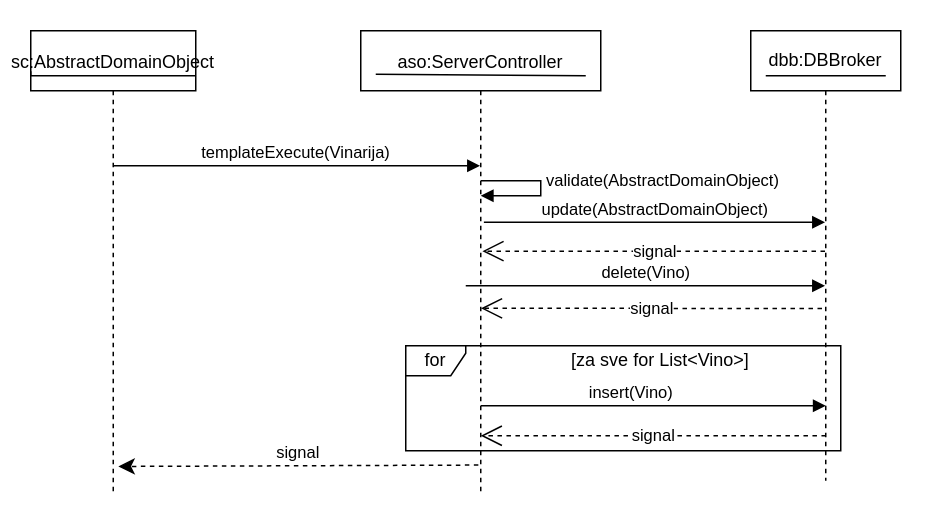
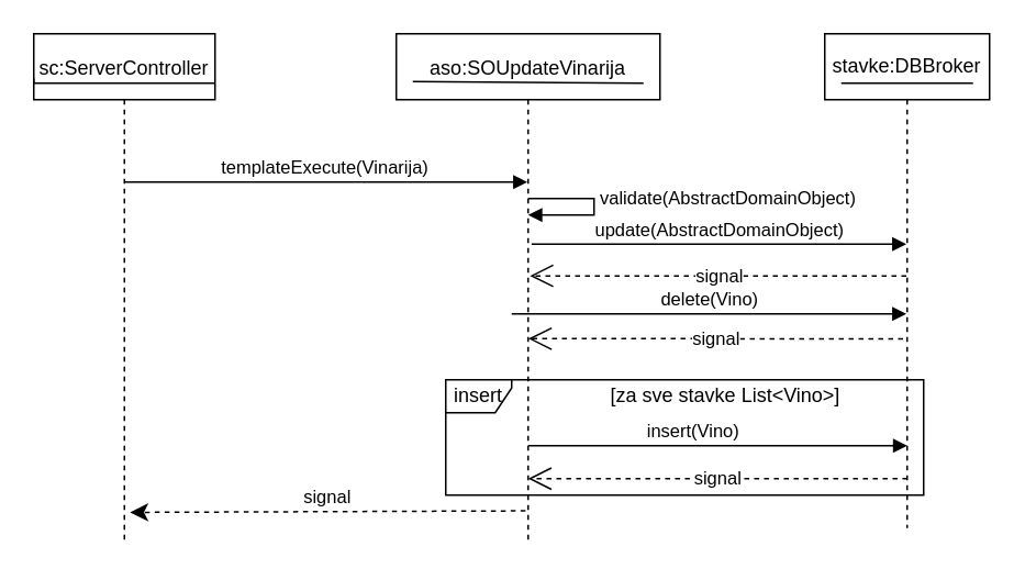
- <mxCell id="6" value="dbb:DBBroker" style="shape=umlLifeline;perimeter=lifelinePerimeter;whiteSpace=wrap;html=1;container=1;collapsible=0;recursiveResize=0;outlineConnect=0;" parent="1" vertex="1"><mxGeometry x="500" y="20" width="100" height="300" as="geometry" /></mxCell>
+ <mxCell id="6" value="stavke:DBBroker" style="shape=umlLifeline;perimeter=lifelinePerimeter;whiteSpace=wrap;html=1;container=1;collapsible=0;recursiveResize=0;outlineConnect=0;" parent="1" vertex="1"><mxGeometry x="500" y="20" width="100" height="300" as="geometry" /></mxCell>
- <mxCell id="2" value="sc:AbstractDomainObject" style="shape=umlLifeline;perimeter=lifelinePerimeter;container=1;collapsible=0;recursiveResize=0;rounded=0;shadow=0;strokeWidth=1;" parent="1" vertex="1"><mxGeometry x="20" y="20" width="110" height="310" as="geometry" /></mxCell>
+ <mxCell id="2" value="sc:ServerController" style="shape=umlLifeline;perimeter=lifelinePerimeter;container=1;collapsible=0;recursiveResize=0;rounded=0;shadow=0;strokeWidth=1;" parent="1" vertex="1"><mxGeometry x="20" y="20" width="110" height="310" as="geometry" /></mxCell>
- <mxCell id="3" value="aso:ServerController" style="shape=umlLifeline;perimeter=lifelinePerimeter;container=1;collapsible=0;recursiveResize=0;rounded=0;shadow=0;strokeWidth=1;" parent="1" vertex="1"><mxGeometry x="240" y="20" width="160" height="310" as="geometry" /></mxCell>
+ <mxCell id="3" value="aso:SOUpdateVinarija" style="shape=umlLifeline;perimeter=lifelinePerimeter;container=1;collapsible=0;recursiveResize=0;rounded=0;shadow=0;strokeWidth=1;" parent="1" vertex="1"><mxGeometry x="240" y="20" width="160" height="310" as="geometry" /></mxCell>
- <mxCell id="12" value="for" style="shape=umlFrame;whiteSpace=wrap;html=1;width=40;height=20;" parent="1" vertex="1"><mxGeometry x="270" y="230" width="290" height="70" as="geometry" /></mxCell>
+ <mxCell id="12" value="insert" style="shape=umlFrame;whiteSpace=wrap;html=1;width=40;height=20;" parent="1" vertex="1"><mxGeometry x="270" y="230" width="290" height="70" as="geometry" /></mxCell>
- <mxCell id="13" value="[za sve for List&amp;lt;Vino&amp;gt;]" style="text;html=1;strokeColor=none;fillColor=none;align=center;verticalAlign=middle;whiteSpace=wrap;rounded=0;" parent="1" vertex="1"><mxGeometry x="330" y="230" width="220" height="20" as="geometry" /></mxCell>
+ <mxCell id="13" value="[za sve stavke List&amp;lt;Vino&amp;gt;]" style="text;html=1;strokeColor=none;fillColor=none;align=center;verticalAlign=middle;whiteSpace=wrap;rounded=0;" parent="1" vertex="1"><mxGeometry x="330" y="230" width="220" height="20" as="geometry" /></mxCell>
